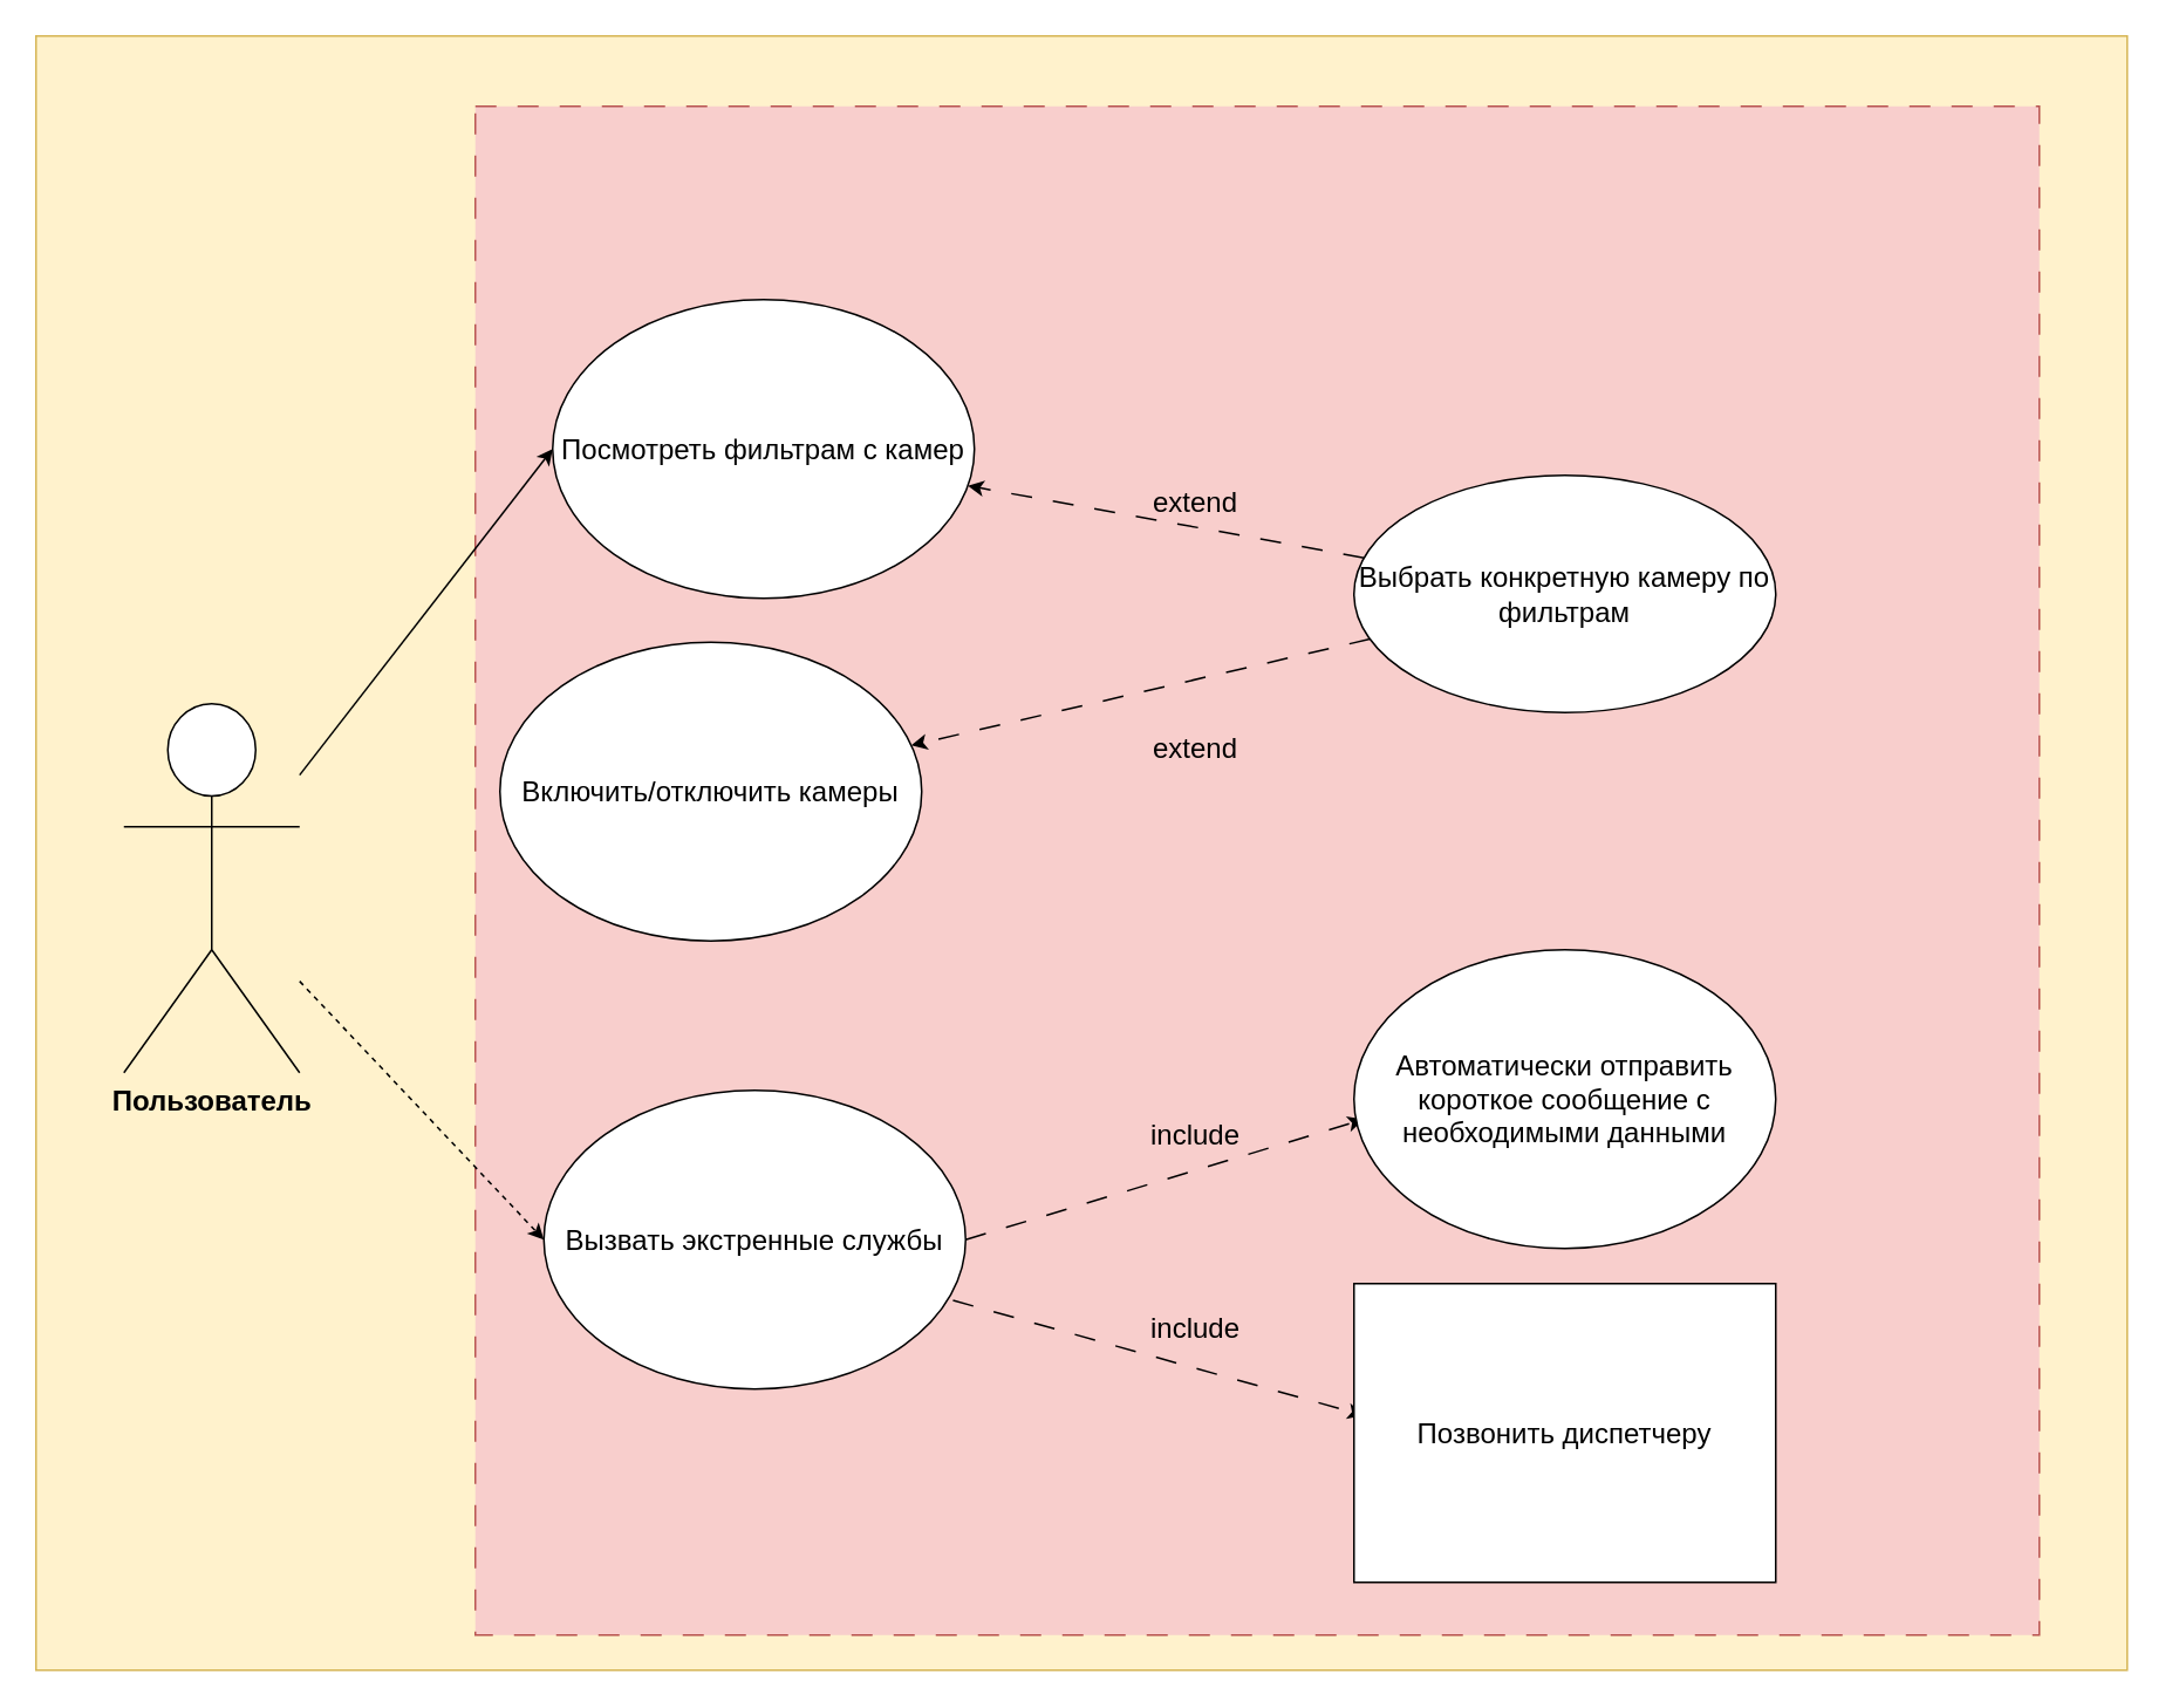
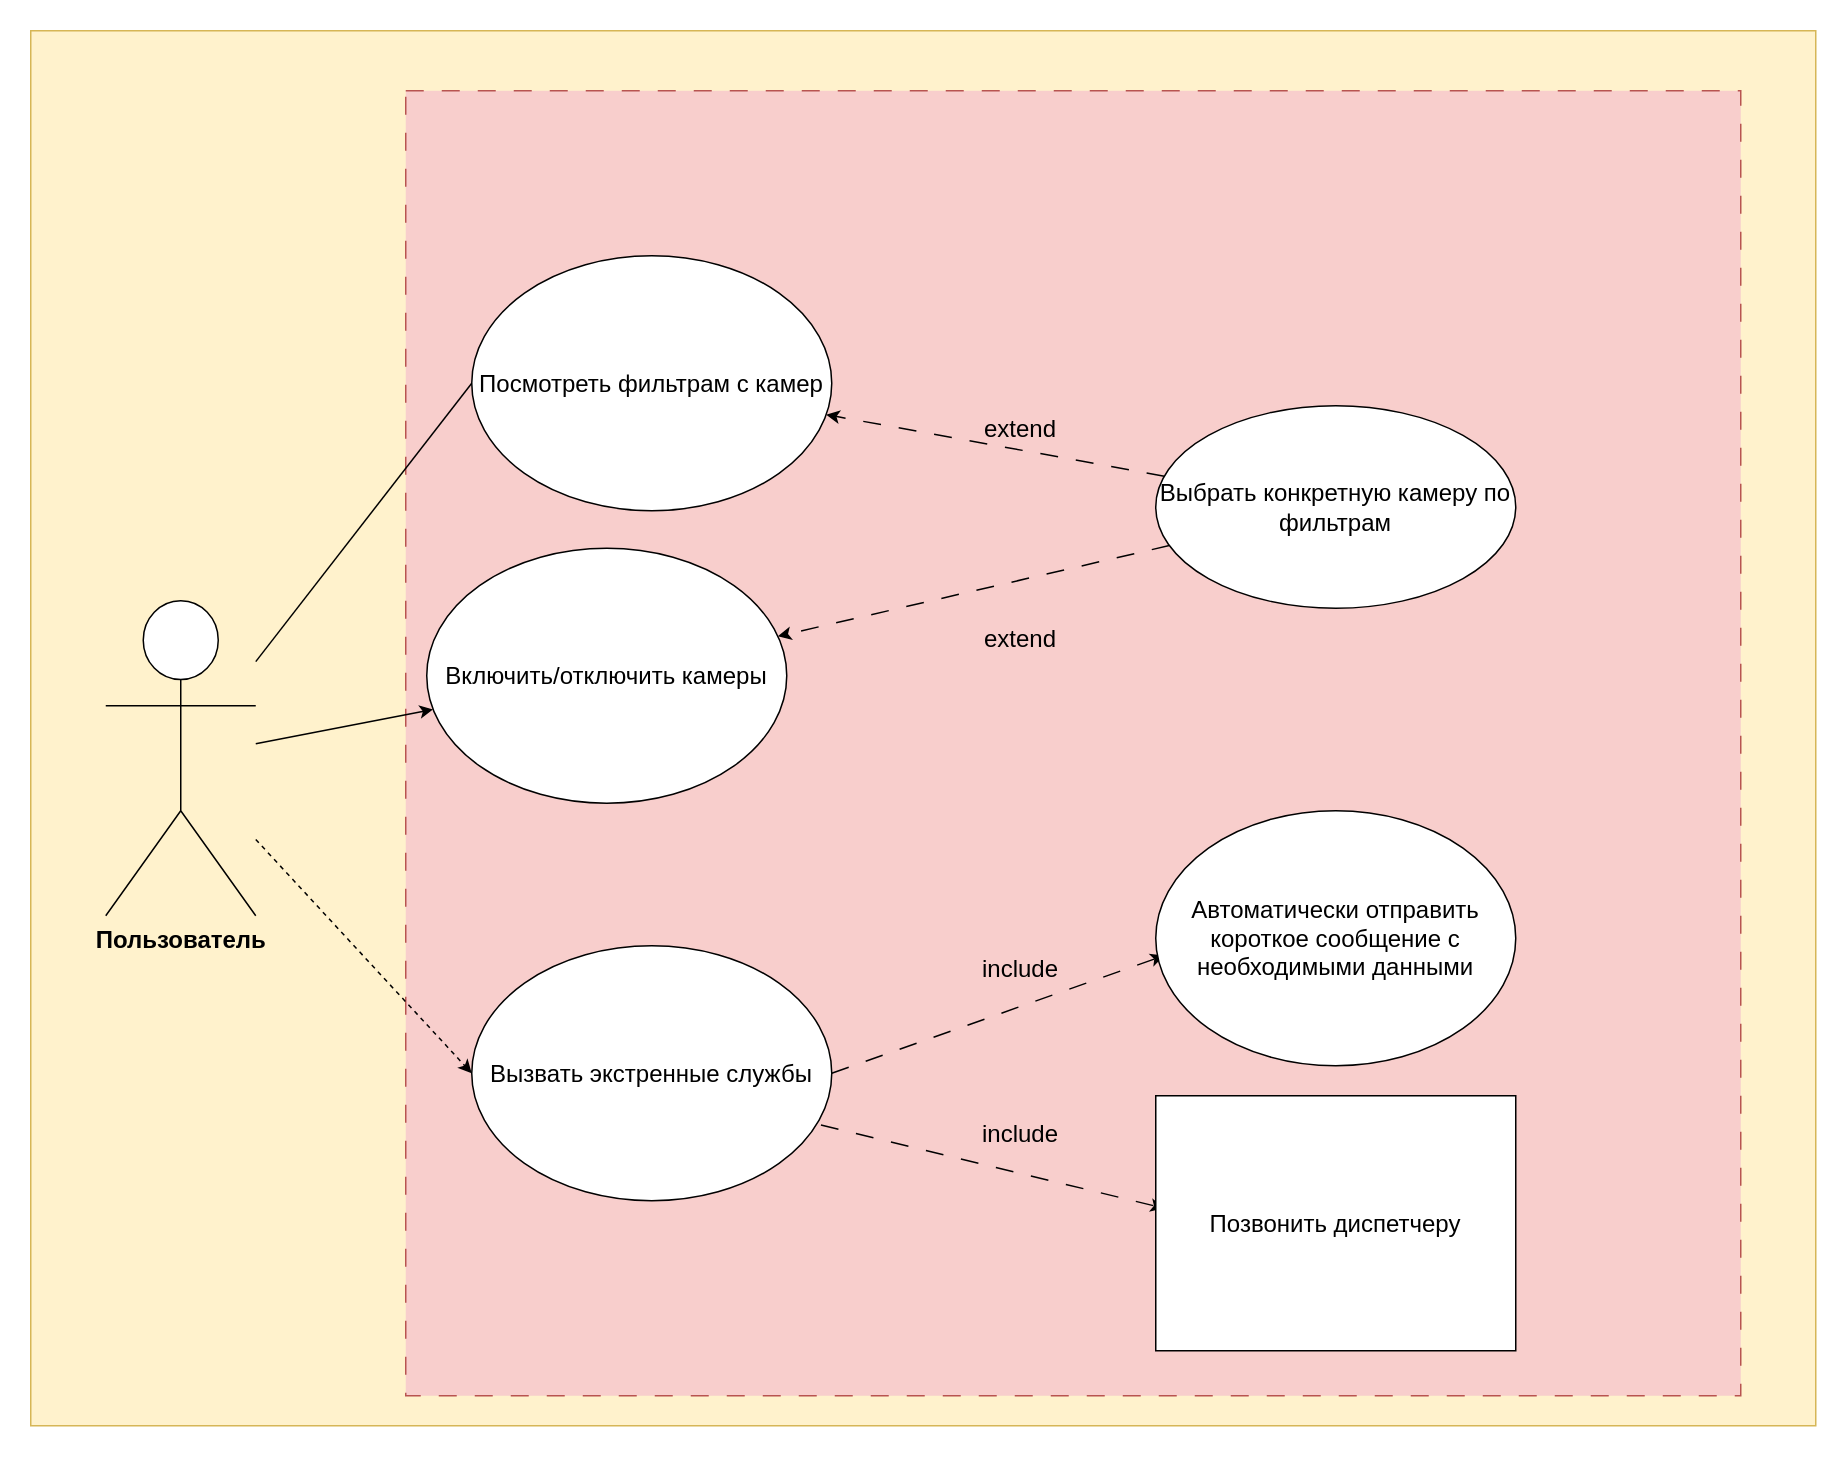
- <mxCell id="16" style="rounded=0;orthogonalLoop=1;jettySize=auto;html=1;entryX=0;entryY=0.5;entryDx=0;entryDy=0;" edge="1" parent="1" source="3" target="5"><mxGeometry relative="1" as="geometry" /></mxCell>
+ <mxCell id="16" style="rounded=0;orthogonalLoop=1;jettySize=auto;html=1;entryX=0;entryY=0.5;entryDx=0;entryDy=0;endArrow=none;" edge="1" parent="1" source="3" target="5"><mxGeometry relative="1" as="geometry" /></mxCell>
+ <mxCell id="15" style="rounded=0;orthogonalLoop=1;jettySize=auto;html=1;" edge="1" parent="1" source="3" target="7"><mxGeometry relative="1" as="geometry" /></mxCell>
- <mxCell id="6" value="&lt;font style=&quot;font-size: 16px;&quot;&gt;Вызвать экстренные службы&lt;/font&gt;" style="ellipse;whiteSpace=wrap;html=1;" vertex="1" parent="1"><mxGeometry x="309" y="620" width="240" height="170" as="geometry" /></mxCell>
+ <mxCell id="6" value="&lt;font style=&quot;font-size: 16px;&quot;&gt;Вызвать экстренные службы&lt;/font&gt;" style="ellipse;whiteSpace=wrap;html=1;" vertex="1" parent="1"><mxGeometry x="314" y="630" width="240" height="170" as="geometry" /></mxCell>
